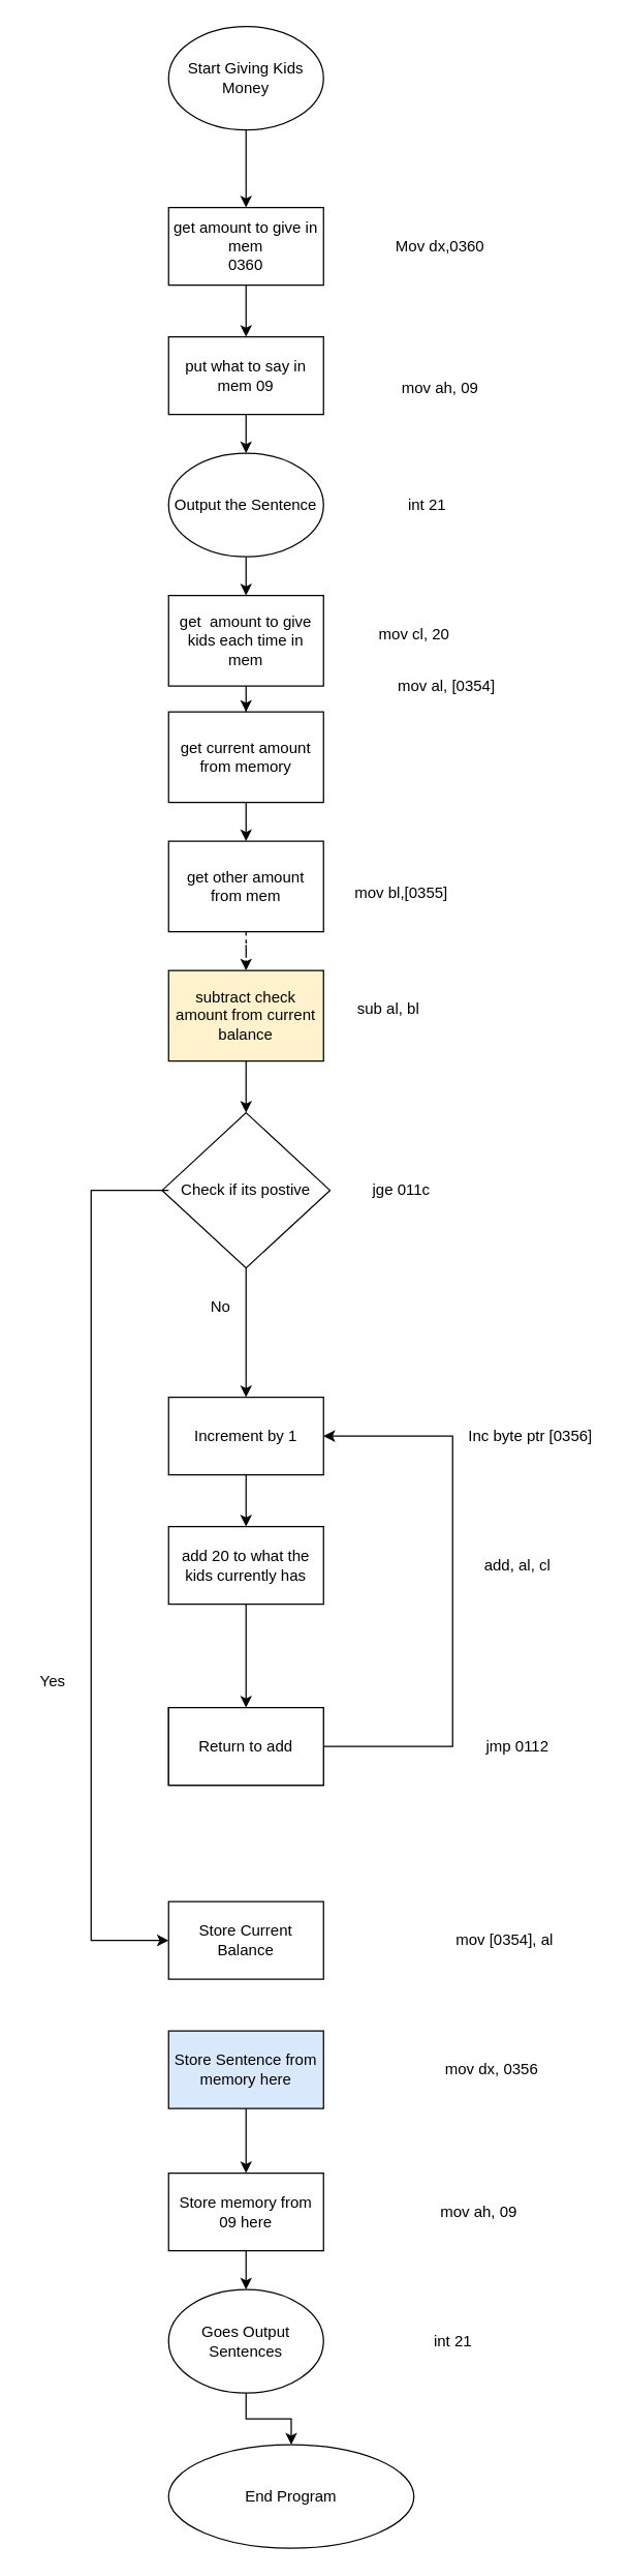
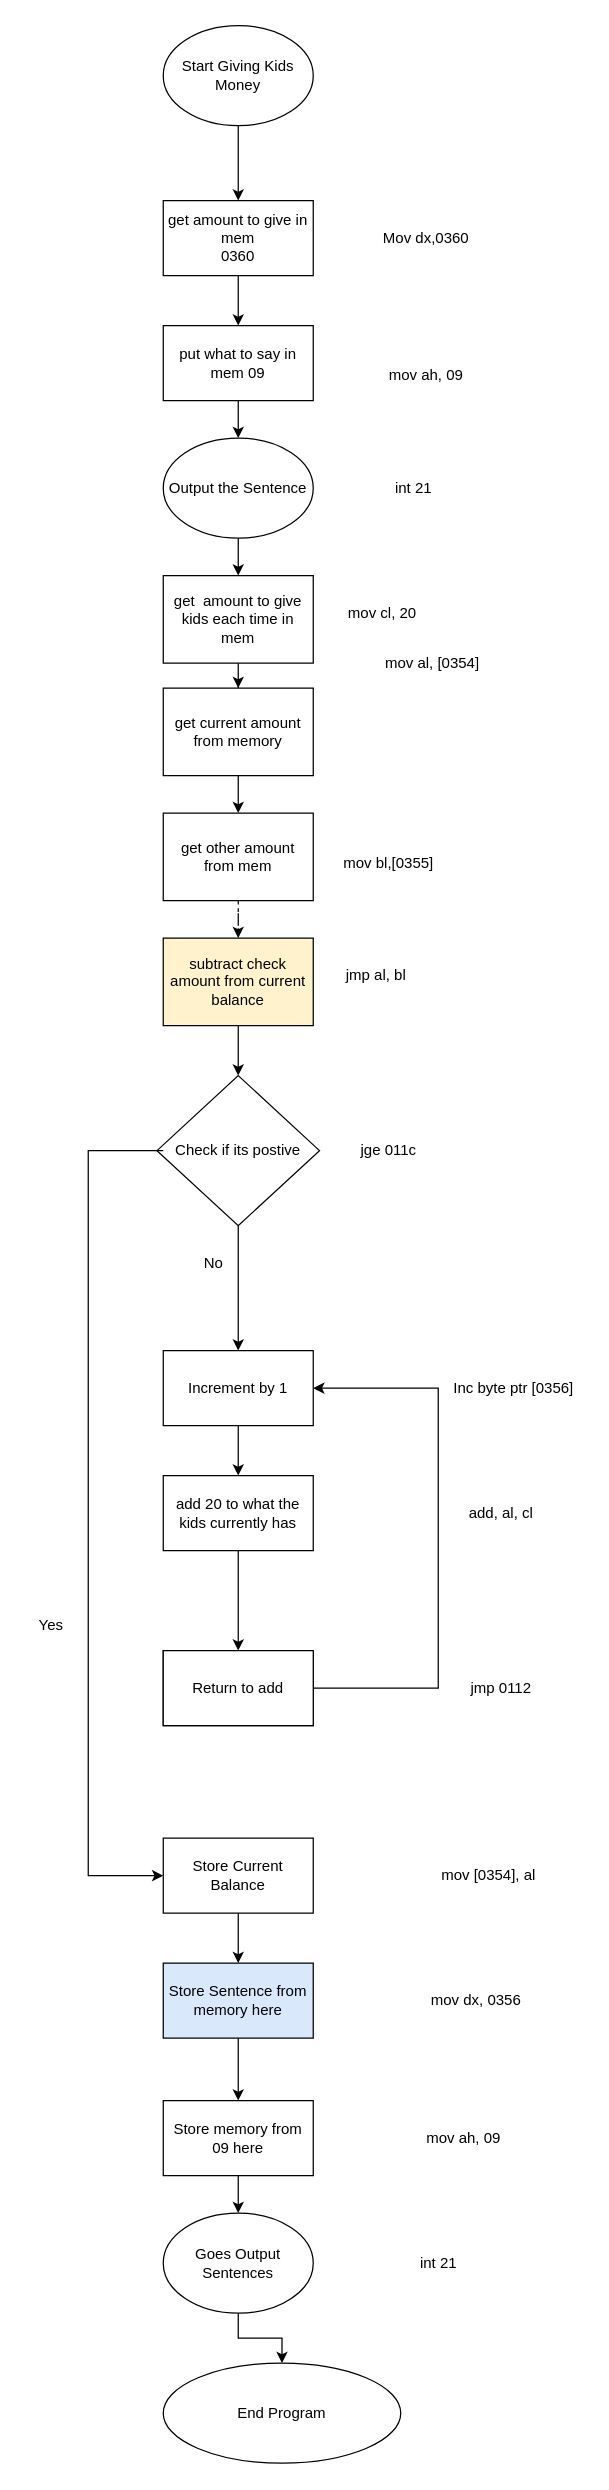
- <mxCell id="42" value="mov cl, 20" style="text;html=1;align=center;verticalAlign=middle;resizable=0;points=[];autosize=1;" parent="1" vertex="1"><mxGeometry x="285" y="480" width="70" height="20" as="geometry" /></mxCell>
+ <mxCell id="42" value="mov cl, 20" style="text;html=1;align=center;verticalAlign=middle;resizable=0;points=[];autosize=1;" parent="1" vertex="1"><mxGeometry x="270" y="480" width="70" height="20" as="geometry" /></mxCell>
- <mxCell id="45" value="sub al, bl" style="text;html=1;align=center;verticalAlign=middle;resizable=0;points=[];autosize=1;" parent="1" vertex="1"><mxGeometry x="270" y="770" width="60" height="20" as="geometry" /></mxCell>
+ <mxCell id="45" value="jmp al, bl" style="text;html=1;align=center;verticalAlign=middle;resizable=0;points=[];autosize=1;" parent="1" vertex="1"><mxGeometry x="270" y="770" width="60" height="20" as="geometry" /></mxCell>
+ <mxCell id="26" value="" style="edgeStyle=orthogonalEdgeStyle;rounded=0;orthogonalLoop=1;jettySize=auto;html=1;" parent="1" source="27" target="31" edge="1"><mxGeometry relative="1" as="geometry" /></mxCell>
